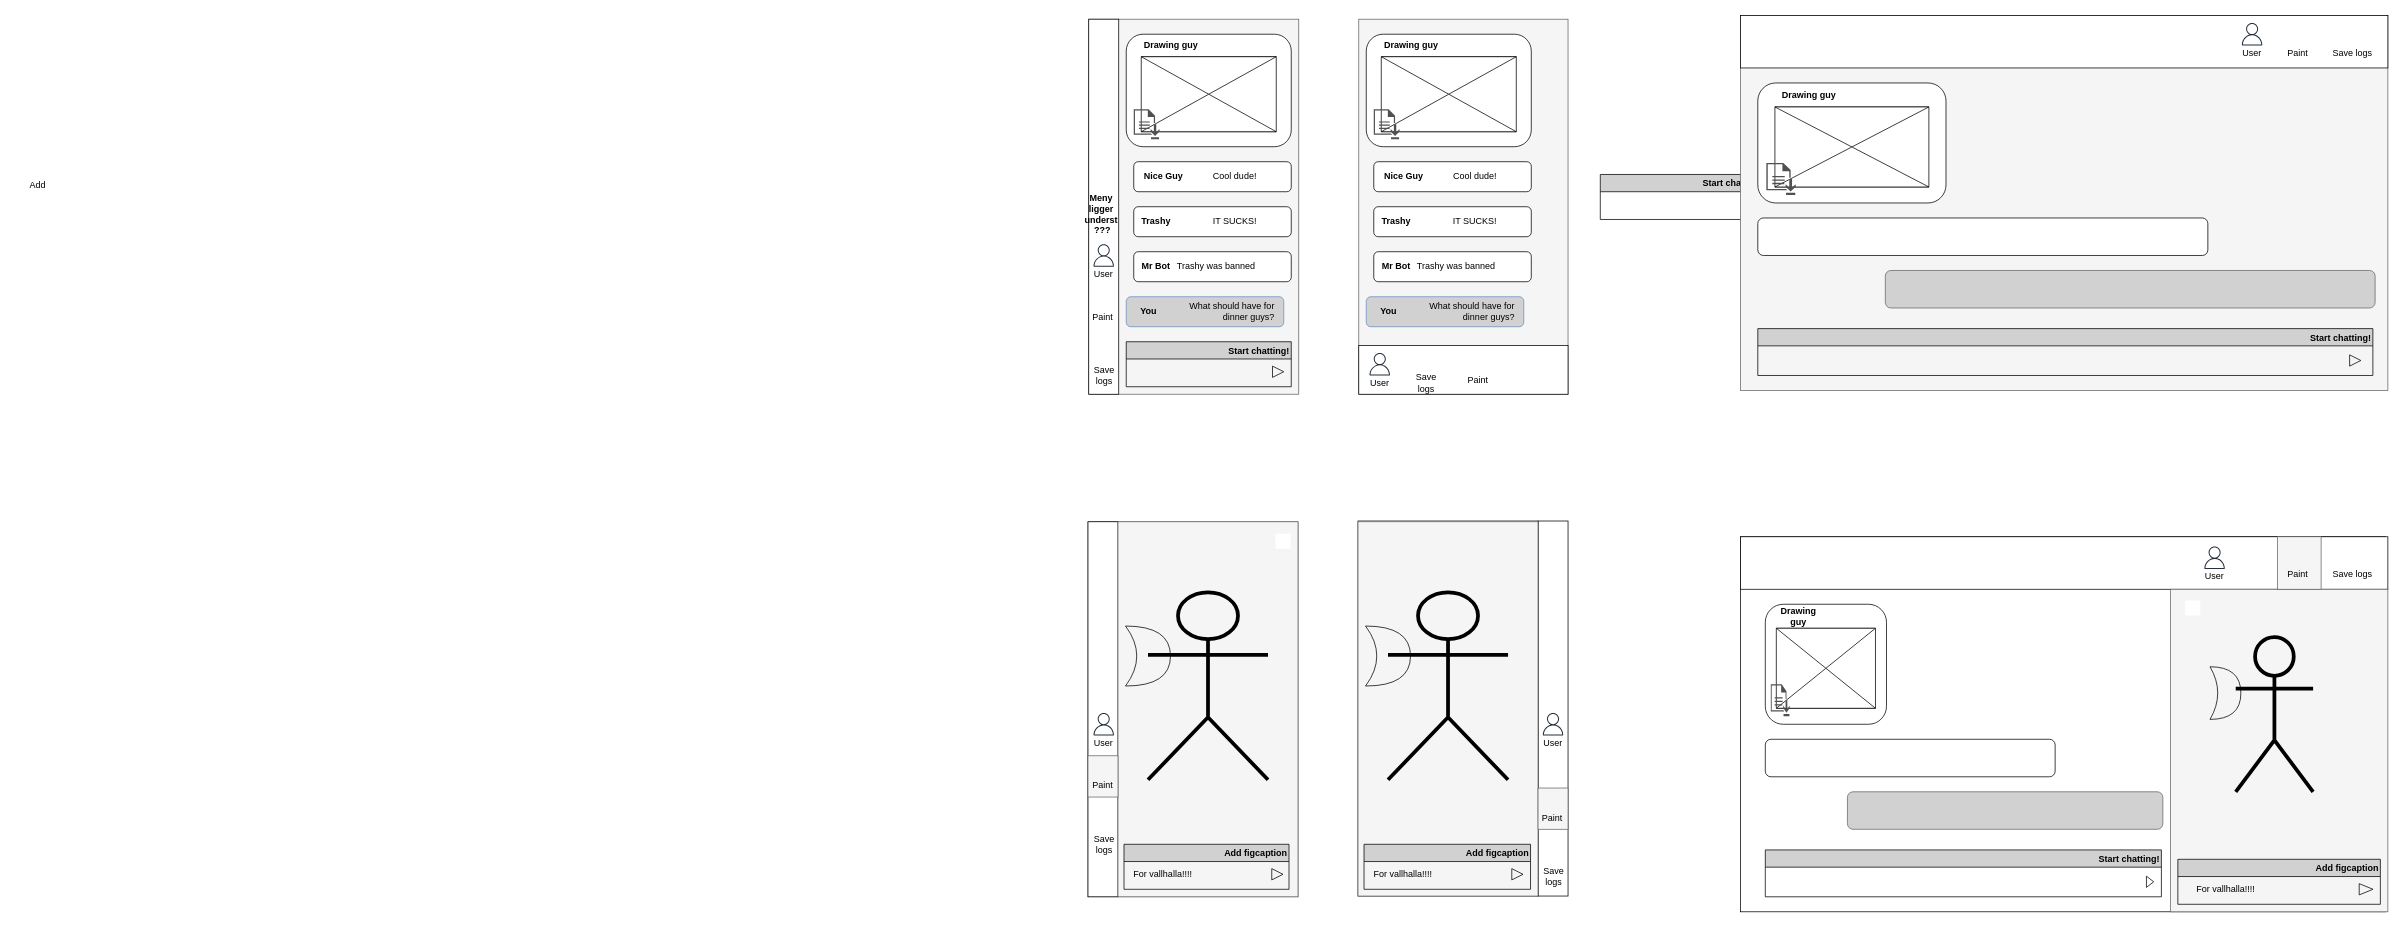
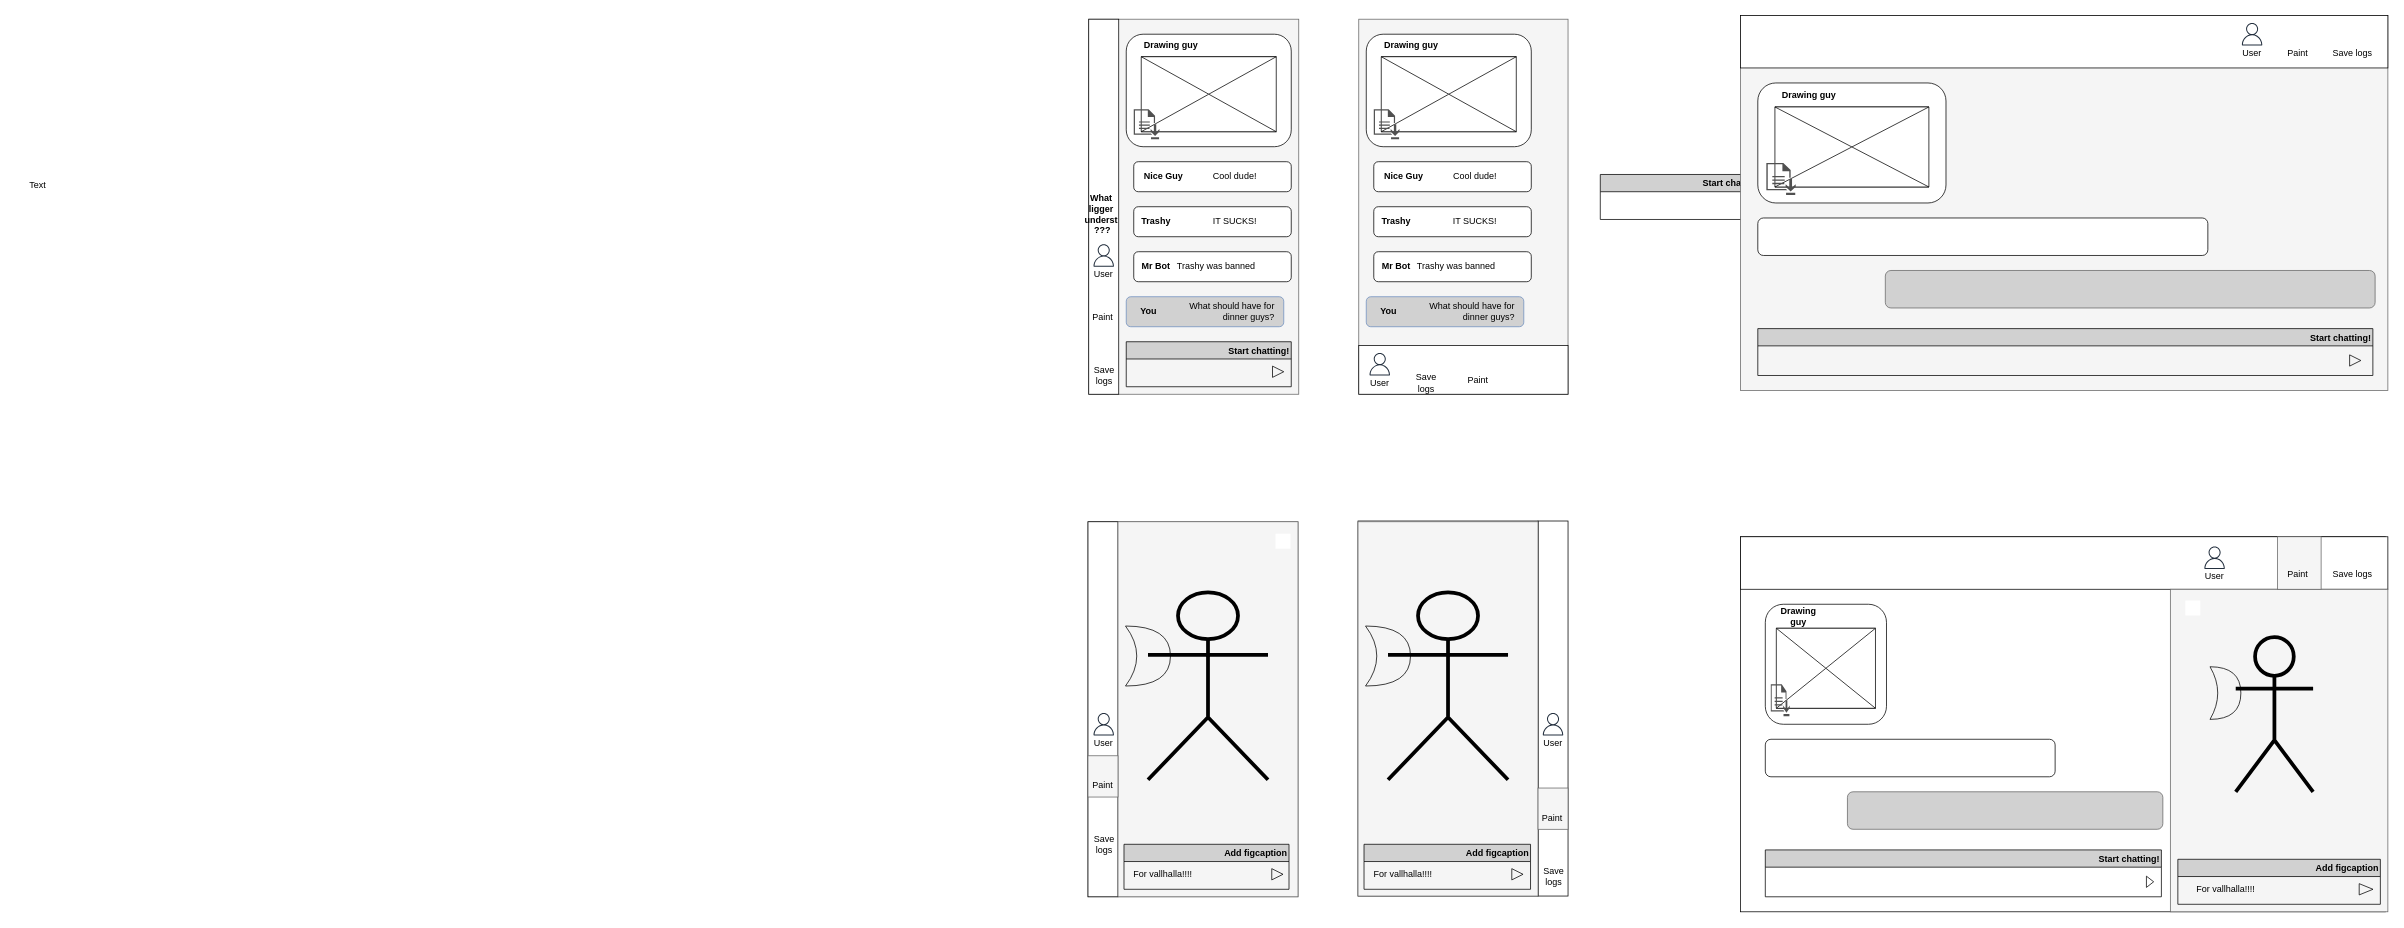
- <mxCell id="224" value="Add" style="text;html=1;strokeColor=none;fillColor=none;align=center;verticalAlign=middle;whiteSpace=wrap;rounded=0;" vertex="1" parent="1"><mxGeometry x="20" y="232" width="60" height="30" as="geometry" /></mxCell>
+ <mxCell id="224" value="Text" style="text;html=1;strokeColor=none;fillColor=none;align=center;verticalAlign=middle;whiteSpace=wrap;rounded=0;" vertex="1" parent="1"><mxGeometry x="20" y="232" width="60" height="30" as="geometry" /></mxCell>
- <mxCell id="225" value="&lt;b&gt;Meny ligger underst&lt;br&gt;&amp;nbsp;???&lt;/b&gt;" style="text;html=1;strokeColor=none;fillColor=none;align=center;verticalAlign=middle;whiteSpace=wrap;rounded=0;" vertex="1" parent="1"><mxGeometry x="1438" y="270" width="60" height="30" as="geometry" /></mxCell>
+ <mxCell id="225" value="&lt;b&gt;What ligger underst&lt;br&gt;&amp;nbsp;???&lt;/b&gt;" style="text;html=1;strokeColor=none;fillColor=none;align=center;verticalAlign=middle;whiteSpace=wrap;rounded=0;" vertex="1" parent="1"><mxGeometry x="1438" y="270" width="60" height="30" as="geometry" /></mxCell>
